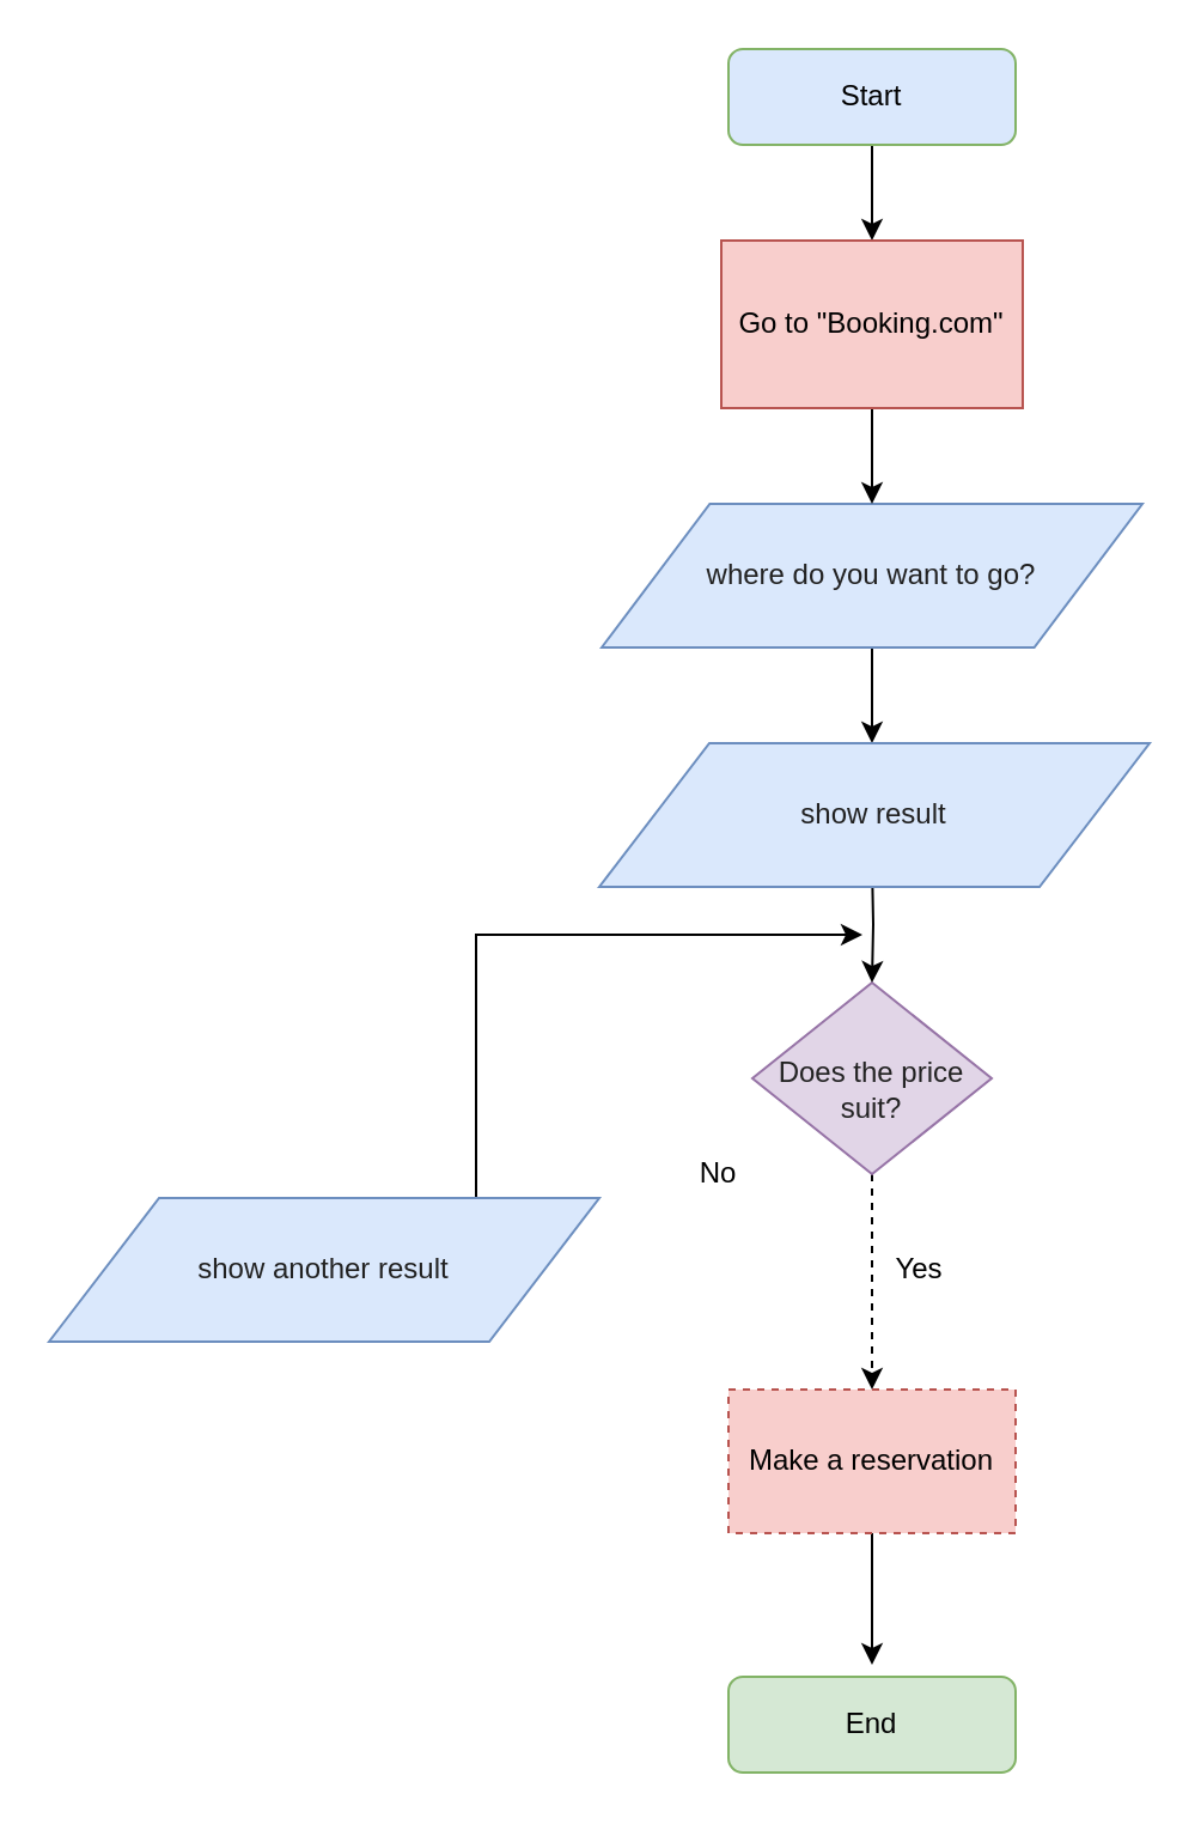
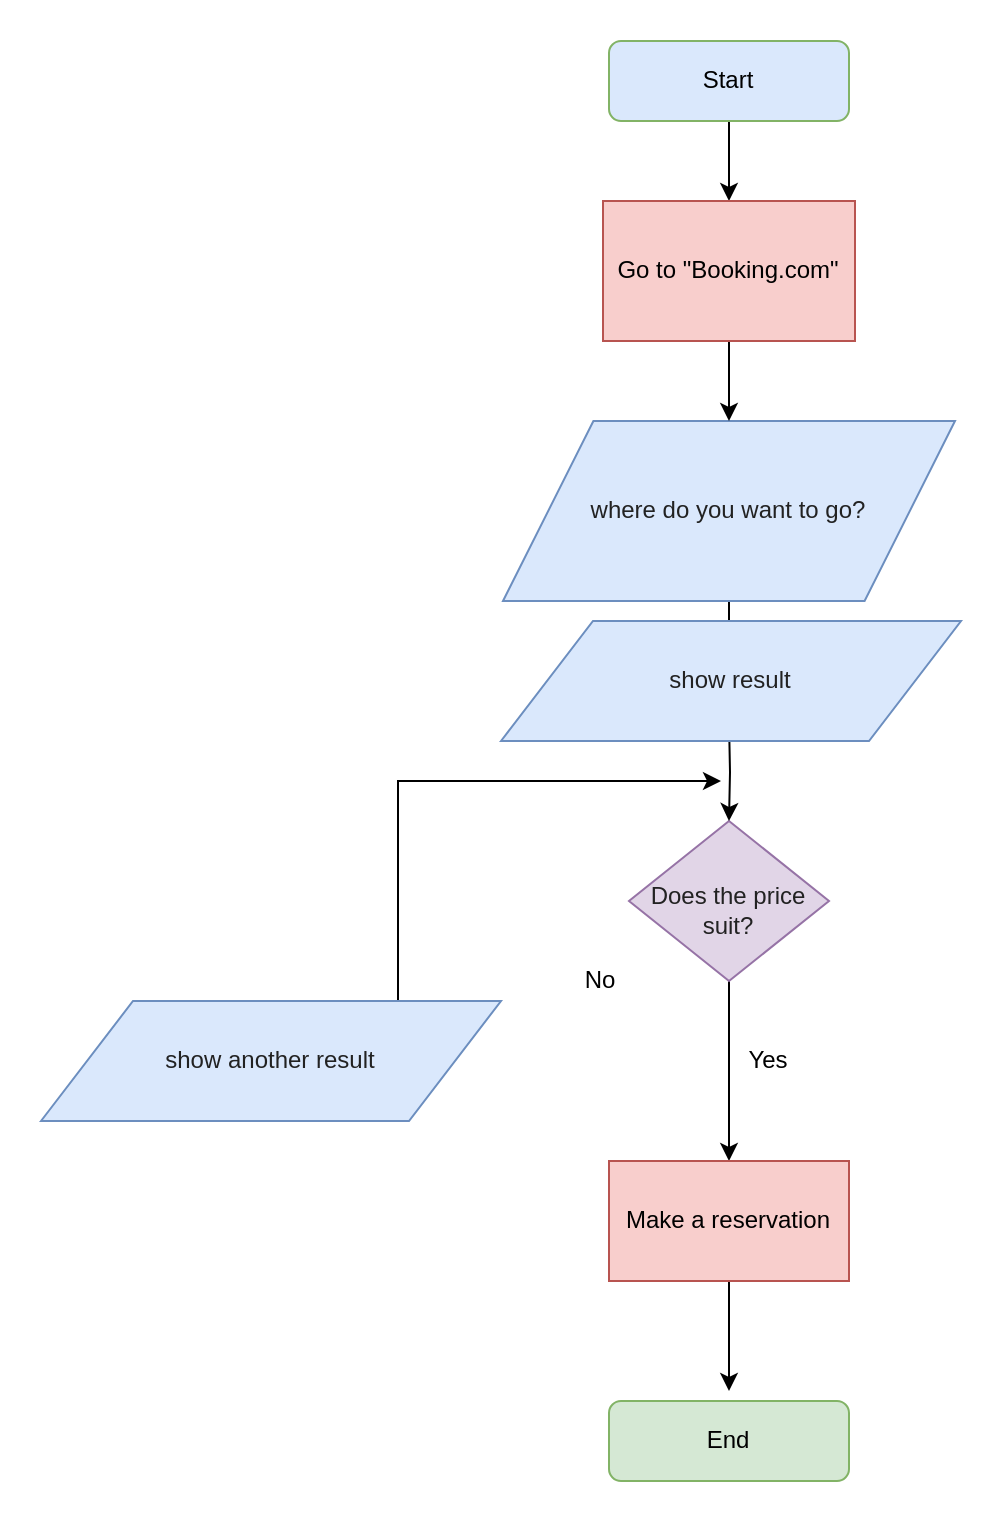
- <mxCell id="7" value="&lt;font style=&quot;font-size: 12px&quot;&gt;&lt;span style=&quot;color: rgb(34 , 34 , 34) ; font-family: &amp;#34;arial&amp;#34; , sans-serif ; text-align: left ; white-space: pre-wrap&quot;&gt;where do you want to go?&lt;/span&gt;&lt;/font&gt;" style="shape=parallelogram;perimeter=parallelogramPerimeter;whiteSpace=wrap;html=1;fillColor=#dae8fc;strokeColor=#6c8ebf;" parent="1" vertex="1"><mxGeometry x="251" y="210" width="226" height="60" as="geometry" /></mxCell>
+ <mxCell id="7" value="&lt;font style=&quot;font-size: 12px&quot;&gt;&lt;span style=&quot;color: rgb(34 , 34 , 34) ; font-family: &amp;#34;arial&amp;#34; , sans-serif ; text-align: left ; white-space: pre-wrap&quot;&gt;where do you want to go?&lt;/span&gt;&lt;/font&gt;" style="shape=parallelogram;perimeter=parallelogramPerimeter;whiteSpace=wrap;html=1;fillColor=#dae8fc;strokeColor=#6c8ebf;" parent="1" vertex="1"><mxGeometry x="251" y="210" width="226" height="90" as="geometry" /></mxCell>
- <mxCell id="4" style="edgeStyle=orthogonalEdgeStyle;rounded=0;orthogonalLoop=1;jettySize=auto;html=1;entryX=0.5;entryY=0;entryDx=0;entryDy=0;dashed=1;" parent="1" source="5" target="12" edge="1"><mxGeometry relative="1" as="geometry"><Array as="points"><mxPoint x="364" y="540" /><mxPoint x="364" y="540" /></Array></mxGeometry></mxCell>
+ <mxCell id="4" style="edgeStyle=orthogonalEdgeStyle;rounded=0;orthogonalLoop=1;jettySize=auto;html=1;entryX=0.5;entryY=0;entryDx=0;entryDy=0;" parent="1" source="5" target="12" edge="1"><mxGeometry relative="1" as="geometry"><Array as="points"><mxPoint x="364" y="540" /><mxPoint x="364" y="540" /></Array></mxGeometry></mxCell>
- <mxCell id="12" value="Make a reservation" style="rounded=0;whiteSpace=wrap;html=1;fillColor=#f8cecc;strokeColor=#b85450;dashed=1;" parent="1" vertex="1"><mxGeometry x="304" y="580" width="120" height="60" as="geometry" /></mxCell>
+ <mxCell id="12" value="Make a reservation" style="rounded=0;whiteSpace=wrap;html=1;fillColor=#f8cecc;strokeColor=#b85450;" parent="1" vertex="1"><mxGeometry x="304" y="580" width="120" height="60" as="geometry" /></mxCell>
